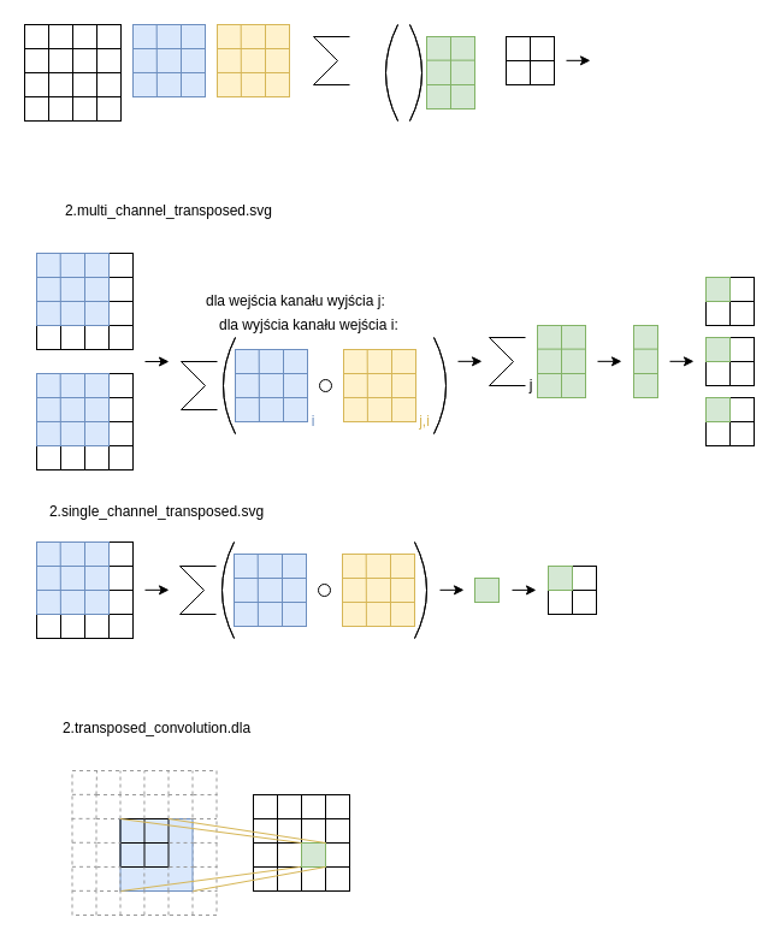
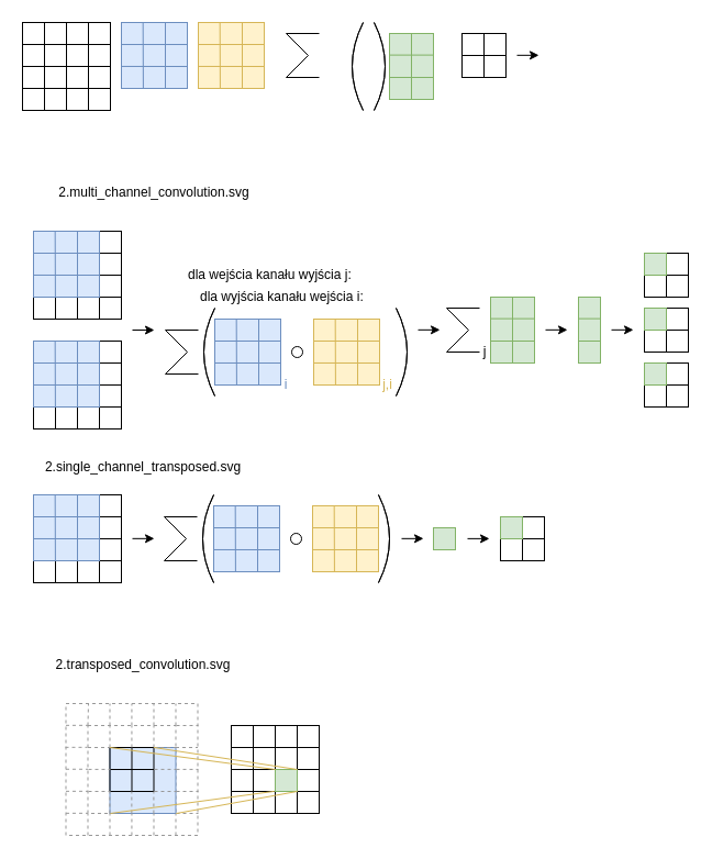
- <mxCell id="175" value="2.multi_channel_transposed.svg" style="text;html=1;strokeColor=none;fillColor=none;align=center;verticalAlign=middle;whiteSpace=wrap;rounded=0;" parent="1" vertex="1"><mxGeometry x="40" y="160" width="200" height="30" as="geometry" /></mxCell>
+ <mxCell id="175" value="2.multi_channel_convolution.svg" style="text;html=1;strokeColor=none;fillColor=none;align=center;verticalAlign=middle;whiteSpace=wrap;rounded=0;" parent="1" vertex="1"><mxGeometry x="40" y="160" width="200" height="30" as="geometry" /></mxCell>
- <mxCell id="216" value="2.transposed_convolution.dla" style="text;html=1;strokeColor=none;fillColor=none;align=center;verticalAlign=middle;whiteSpace=wrap;rounded=0;" parent="1" vertex="1"><mxGeometry x="35" y="590" width="190" height="30" as="geometry" /></mxCell>
+ <mxCell id="216" value="2.transposed_convolution.svg" style="text;html=1;strokeColor=none;fillColor=none;align=center;verticalAlign=middle;whiteSpace=wrap;rounded=0;" parent="1" vertex="1"><mxGeometry x="35" y="590" width="190" height="30" as="geometry" /></mxCell>
